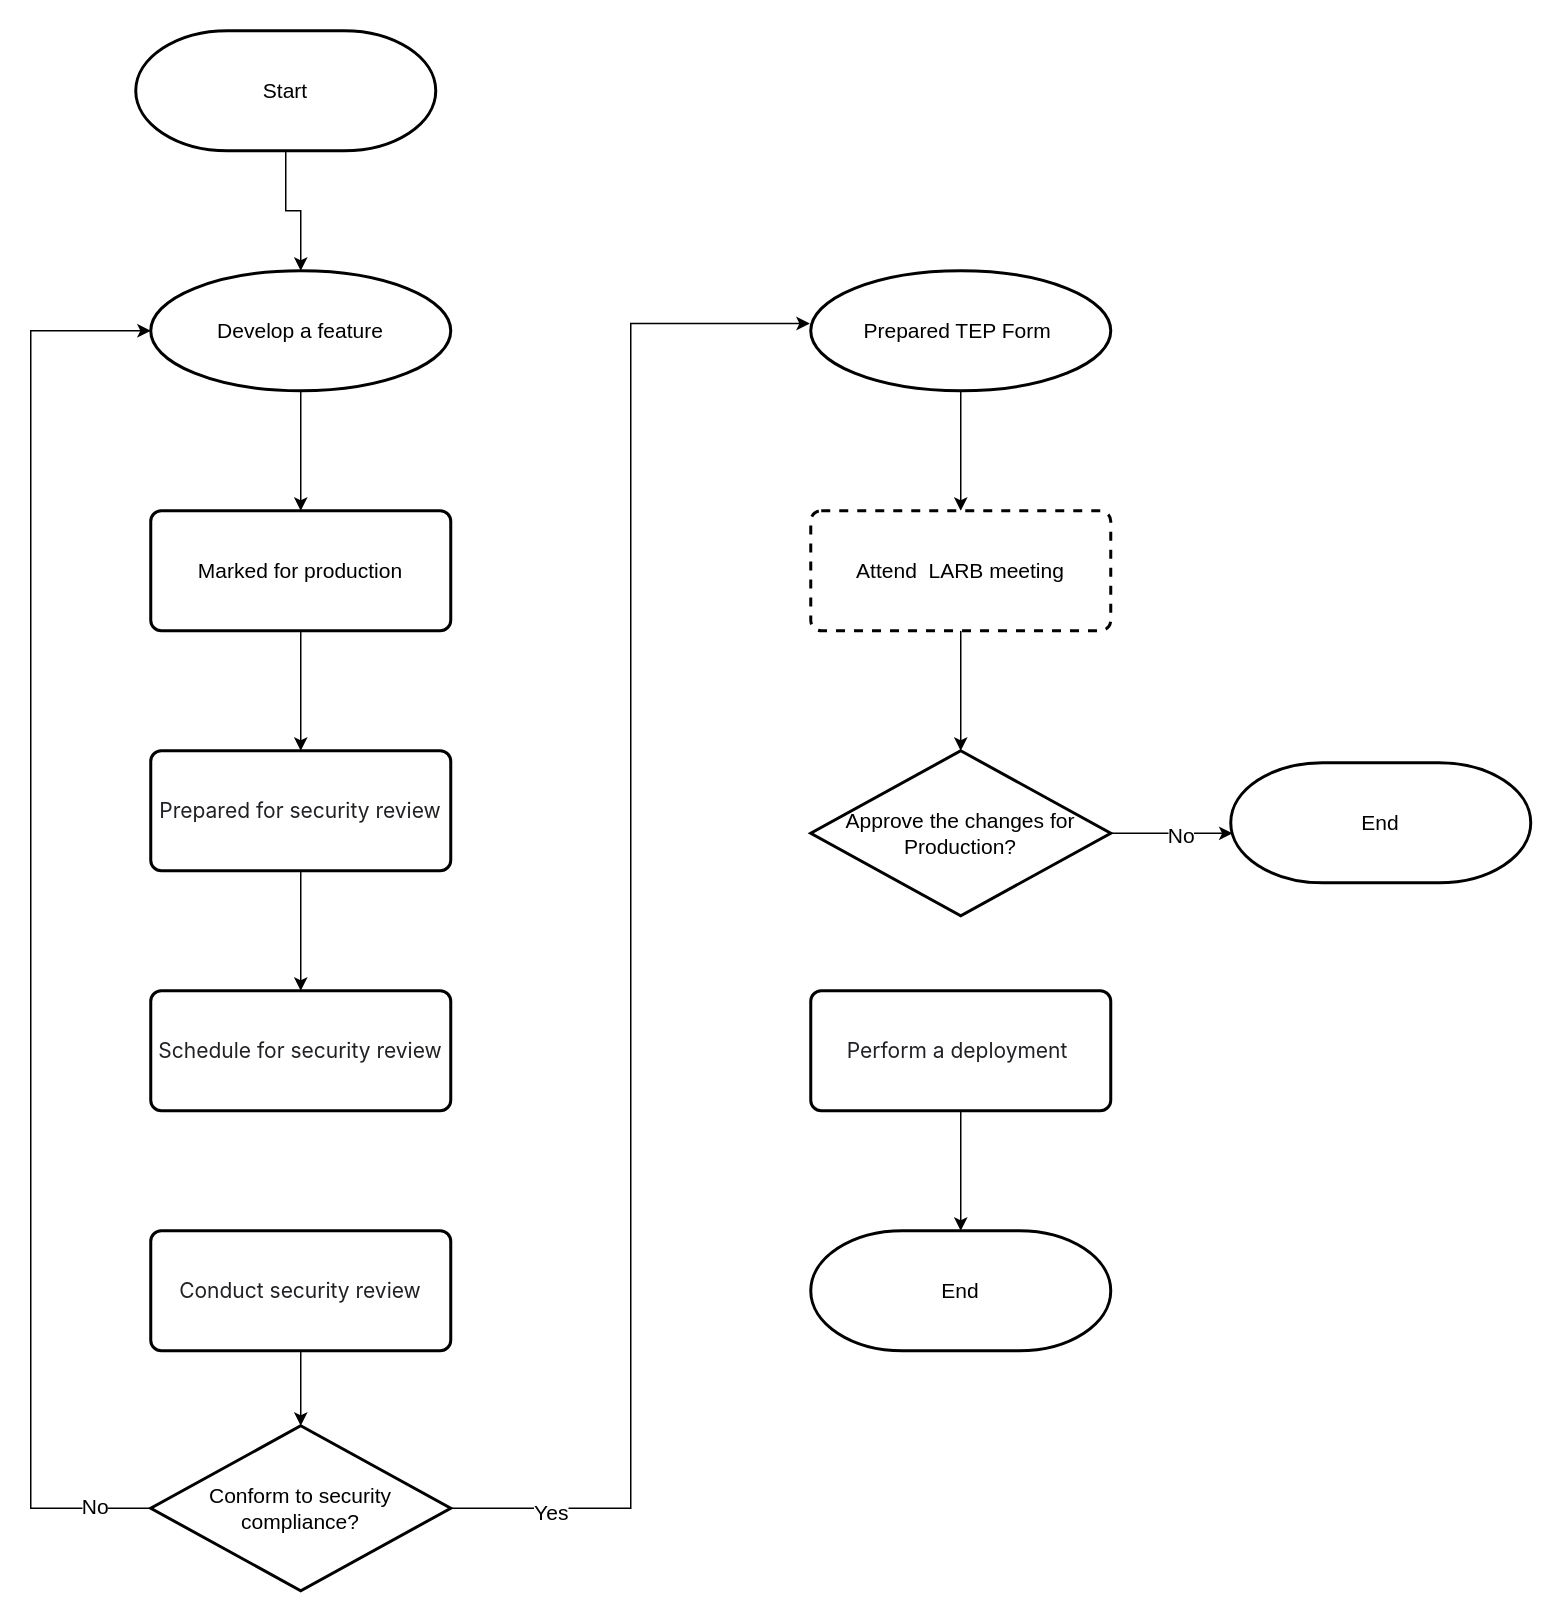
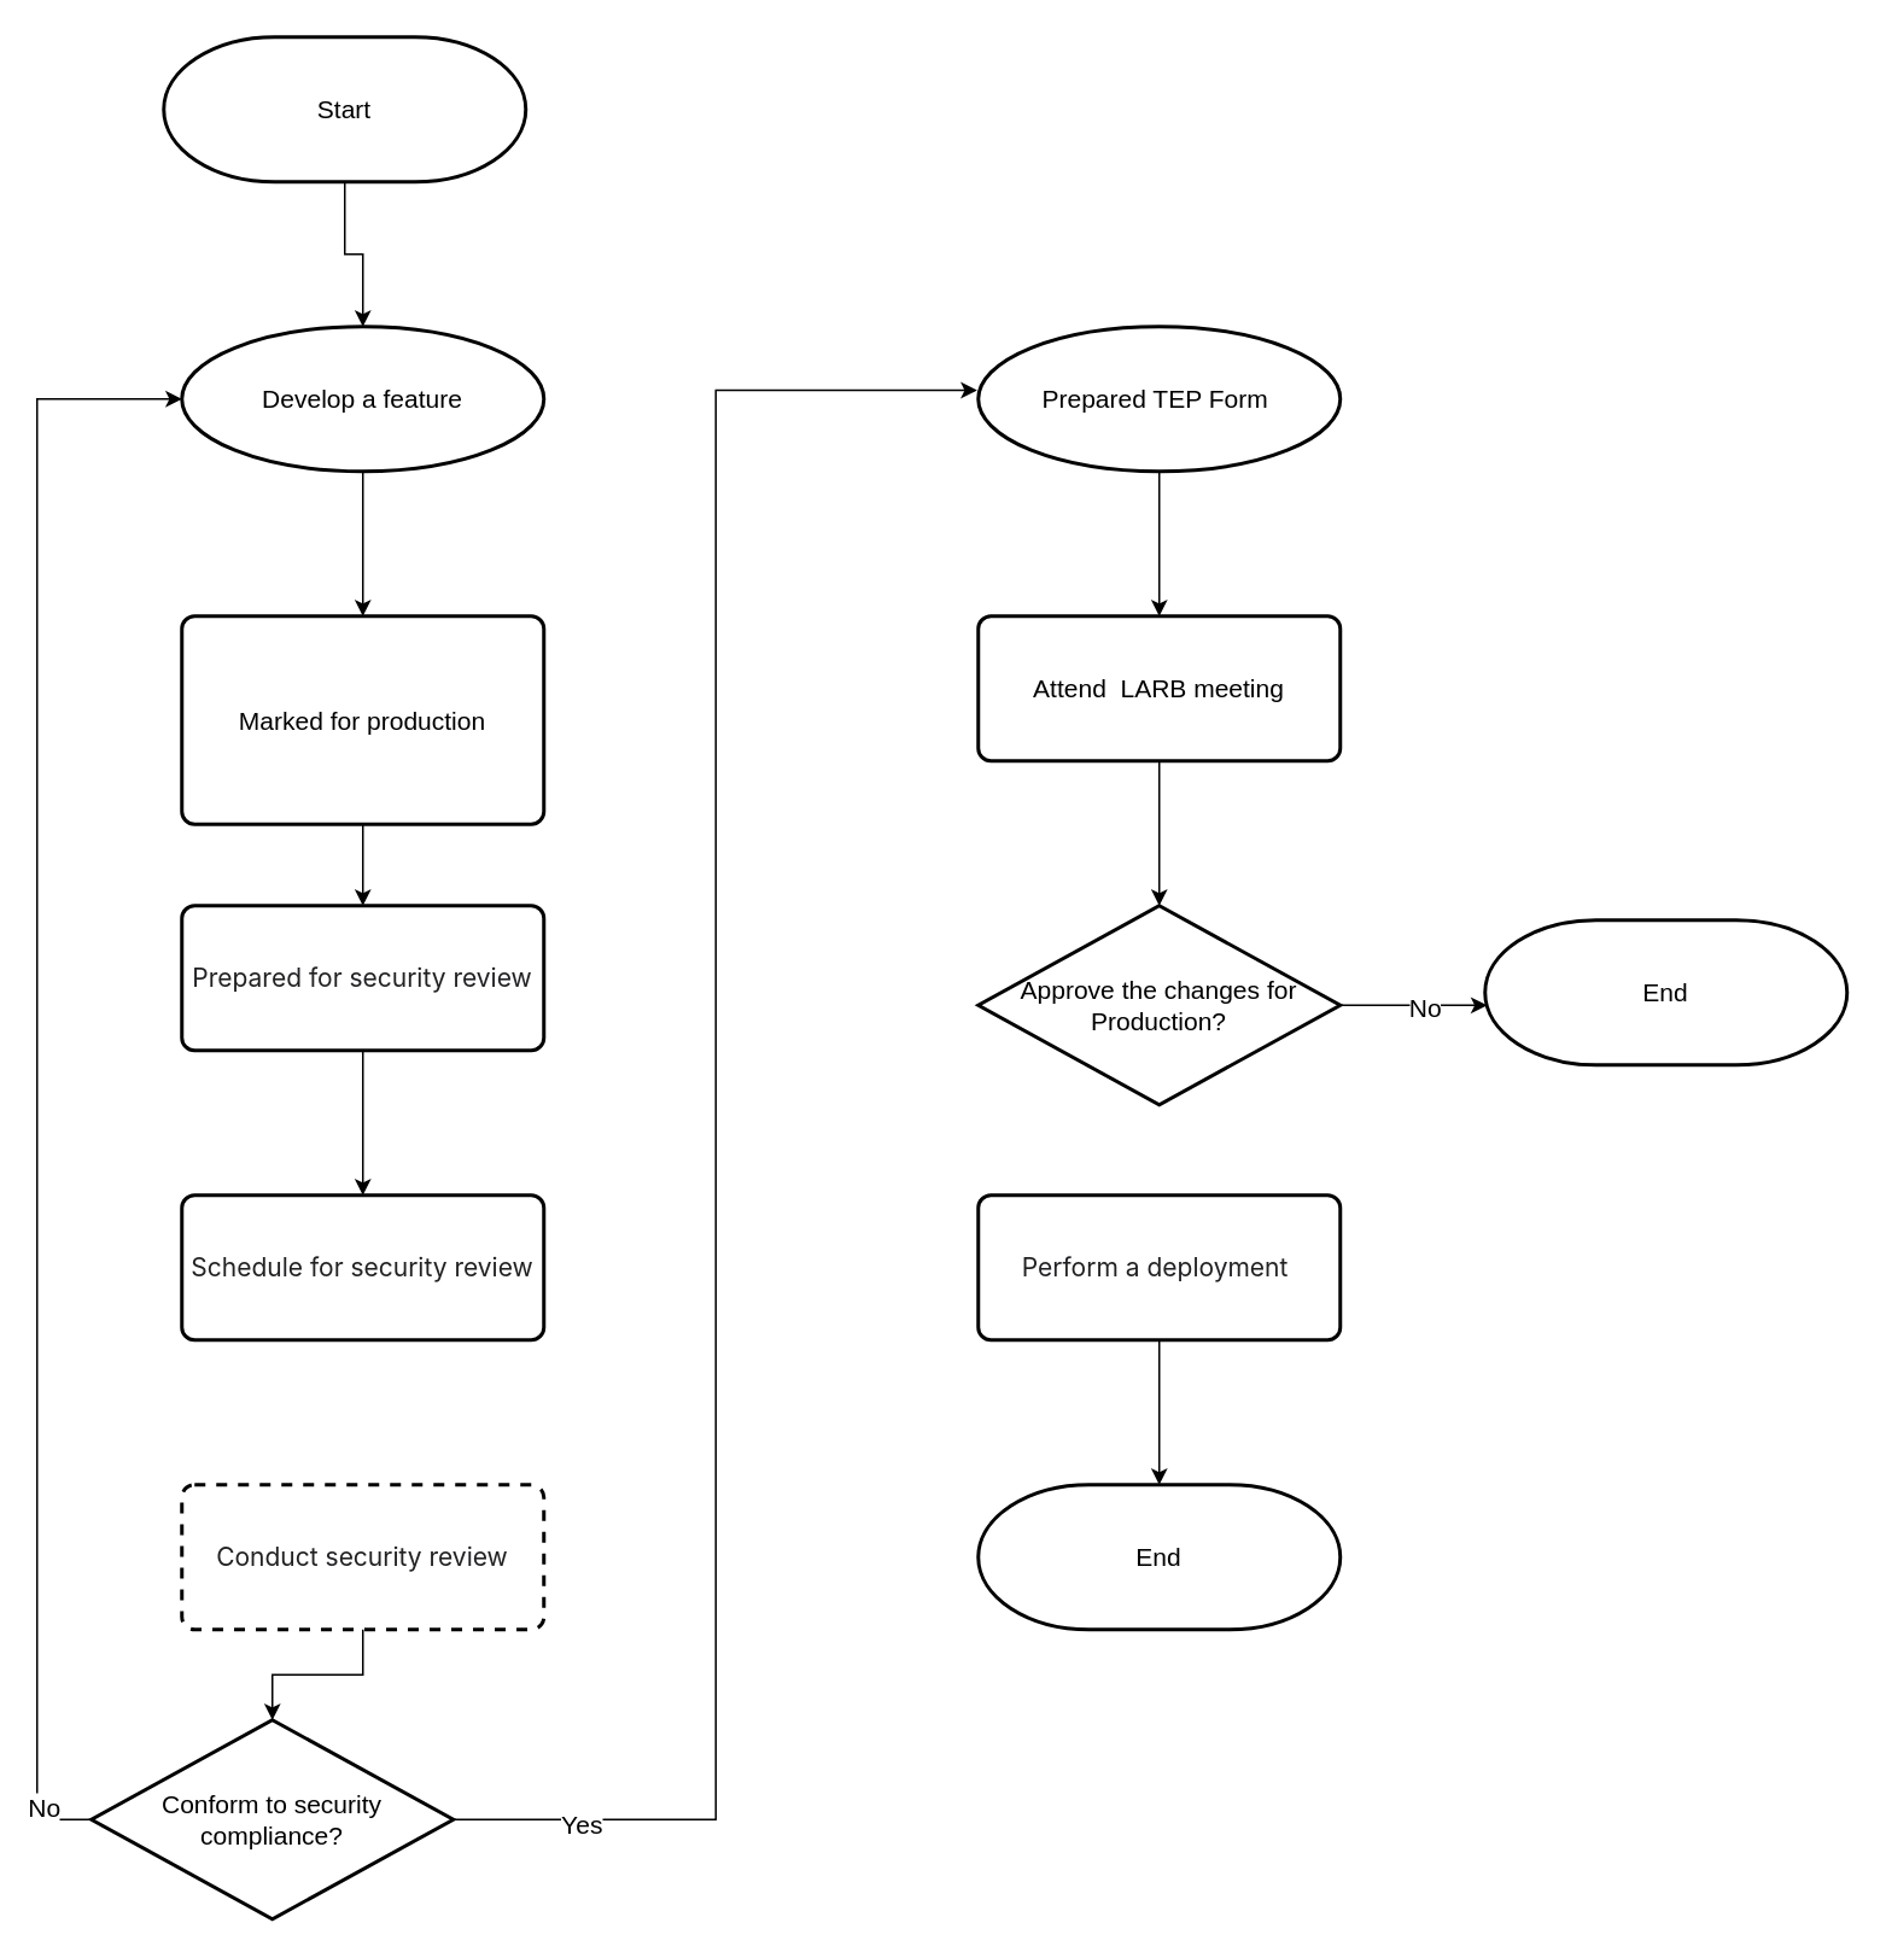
- <mxCell id="6" value="Marked for production" style="rounded=1;whiteSpace=wrap;html=1;absoluteArcSize=1;arcSize=14;strokeWidth=2;fontSize=14;" vertex="1" parent="1"><mxGeometry x="100" y="340" width="200" height="80" as="geometry" /></mxCell>
+ <mxCell id="6" value="Marked for production" style="rounded=1;whiteSpace=wrap;html=1;absoluteArcSize=1;arcSize=14;strokeWidth=2;fontSize=14;" vertex="1" parent="1"><mxGeometry x="100" y="340" width="200" height="115" as="geometry" /></mxCell>
- <mxCell id="18" value="Attend&amp;nbsp; LARB meeting" style="rounded=1;whiteSpace=wrap;html=1;absoluteArcSize=1;arcSize=14;strokeWidth=2;fontSize=14;dashed=1;" vertex="1" parent="1"><mxGeometry x="540" y="340" width="200" height="80" as="geometry" /></mxCell>
+ <mxCell id="18" value="Attend&amp;nbsp; LARB meeting" style="rounded=1;whiteSpace=wrap;html=1;absoluteArcSize=1;arcSize=14;strokeWidth=2;fontSize=14;" vertex="1" parent="1"><mxGeometry x="540" y="340" width="200" height="80" as="geometry" /></mxCell>
- <mxCell id="10" value="&lt;div style=&quot;text-align: start;&quot;&gt;&lt;font face=&quot;-apple-system, system-ui, Segoe UI, Roboto, Helvetica Neue, Arial, Noto Sans, sans-serif, Apple Color Emoji, Segoe UI Emoji, Segoe UI Symbol, Noto Color Emoji&quot; color=&quot;#202124&quot;&gt;&lt;span style=&quot;caret-color: rgb(32, 33, 36); white-space-collapse: preserve-breaks; background-color: rgb(255, 255, 255);&quot;&gt;Conduct security review&lt;/span&gt;&lt;/font&gt;&lt;/div&gt;" style="rounded=1;whiteSpace=wrap;html=1;absoluteArcSize=1;arcSize=14;strokeWidth=2;fontSize=14;" vertex="1" parent="1"><mxGeometry x="100" y="820" width="200" height="80" as="geometry" /></mxCell>
+ <mxCell id="10" value="&lt;div style=&quot;text-align: start;&quot;&gt;&lt;font face=&quot;-apple-system, system-ui, Segoe UI, Roboto, Helvetica Neue, Arial, Noto Sans, sans-serif, Apple Color Emoji, Segoe UI Emoji, Segoe UI Symbol, Noto Color Emoji&quot; color=&quot;#202124&quot;&gt;&lt;span style=&quot;caret-color: rgb(32, 33, 36); white-space-collapse: preserve-breaks; background-color: rgb(255, 255, 255);&quot;&gt;Conduct security review&lt;/span&gt;&lt;/font&gt;&lt;/div&gt;" style="rounded=1;whiteSpace=wrap;html=1;absoluteArcSize=1;arcSize=14;strokeWidth=2;fontSize=14;dashed=1;" vertex="1" parent="1"><mxGeometry x="100" y="820" width="200" height="80" as="geometry" /></mxCell>
- <mxCell id="14" value="Conform to security compliance?" style="strokeWidth=2;html=1;shape=mxgraph.flowchart.decision;whiteSpace=wrap;fontSize=14;" vertex="1" parent="1"><mxGeometry x="100" y="950" width="200" height="110" as="geometry" /></mxCell>
+ <mxCell id="14" value="Conform to security compliance?" style="strokeWidth=2;html=1;shape=mxgraph.flowchart.decision;whiteSpace=wrap;fontSize=14;" vertex="1" parent="1"><mxGeometry x="50" y="950" width="200" height="110" as="geometry" /></mxCell>
